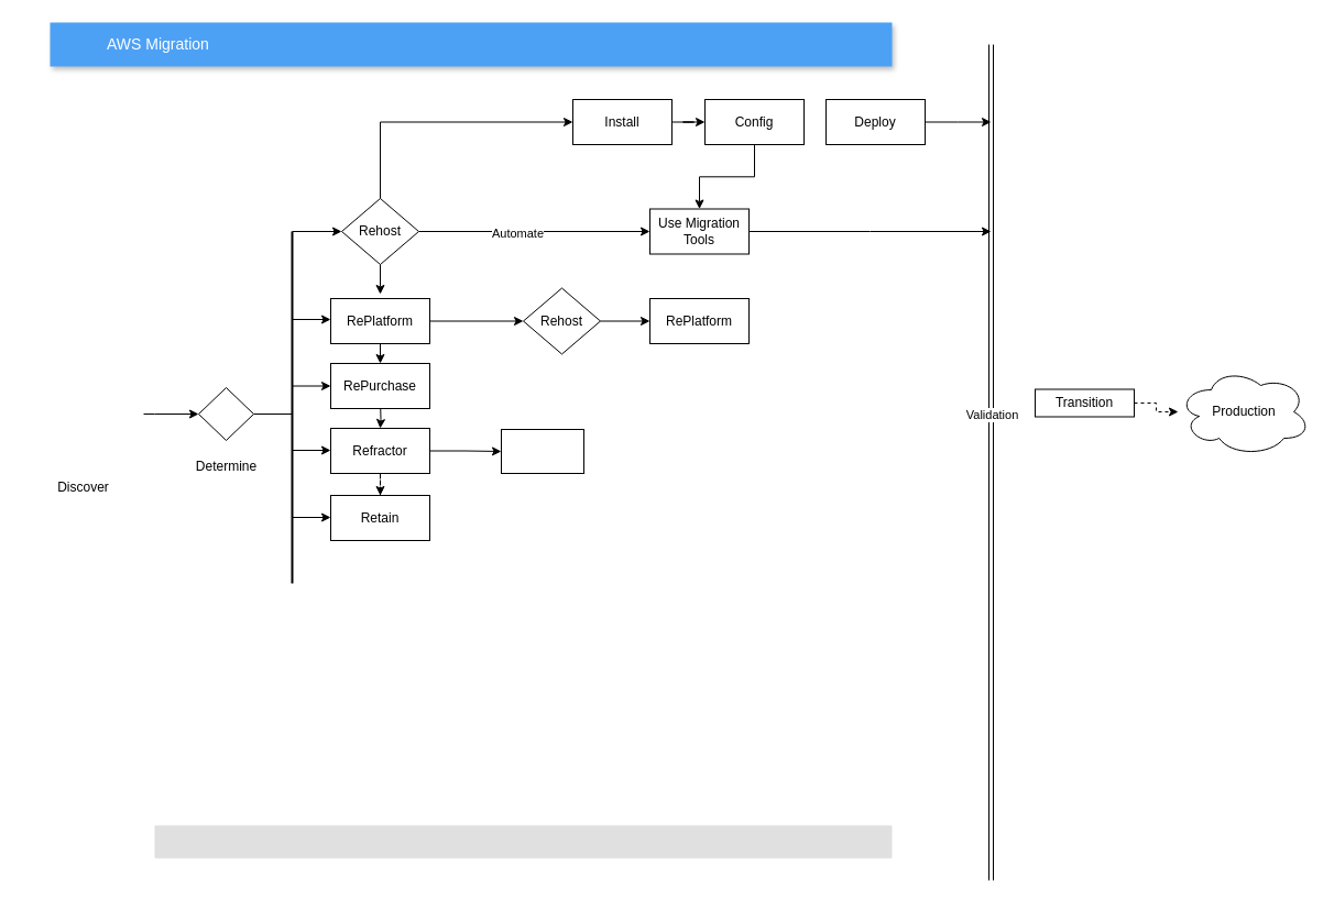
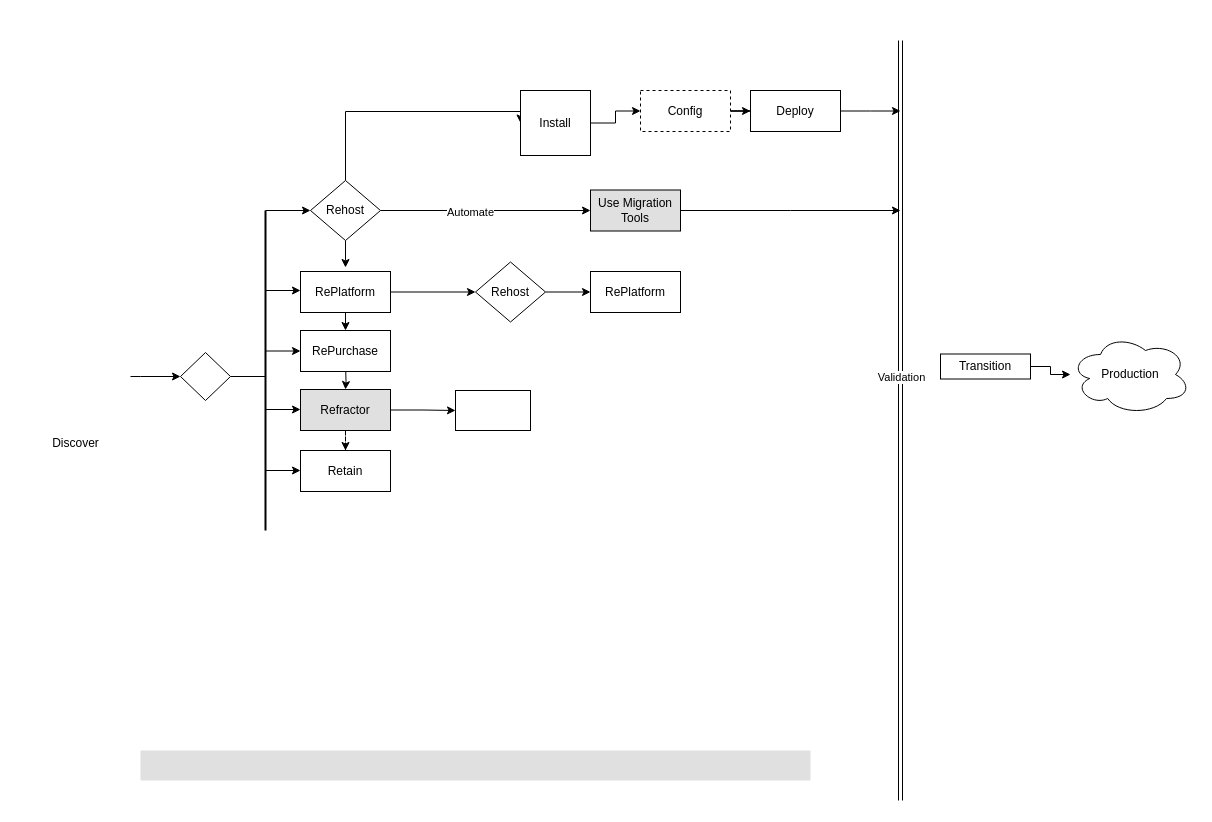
- <mxCell id="2" value="AWS Migration" style="fillColor=#4DA1F5;strokeColor=none;shadow=1;gradientColor=none;fontSize=14;align=left;spacingLeft=50;fontColor=#ffffff;html=1;" parent="1" vertex="1"><mxGeometry x="45" y="20" width="765" height="40" as="geometry" /></mxCell>
- <mxCell id="36" value="Install" style="whiteSpace=wrap;html=1;" vertex="1" parent="1"><mxGeometry x="520" y="90" width="90" height="41" as="geometry" /></mxCell>
+ <mxCell id="36" value="Install" style="whiteSpace=wrap;html=1;" vertex="1" parent="1"><mxGeometry x="520" y="90" width="70" height="65" as="geometry" /></mxCell>
- <mxCell id="34" value="Config" style="whiteSpace=wrap;html=1;" vertex="1" parent="1"><mxGeometry x="640" y="90" width="90" height="41" as="geometry" /></mxCell>
+ <mxCell id="34" value="Config" style="whiteSpace=wrap;html=1;dashed=1;" vertex="1" parent="1"><mxGeometry x="640" y="90" width="90" height="41" as="geometry" /></mxCell>
- <mxCell id="33" value="" style="edgeStyle=orthogonalEdgeStyle;rounded=0;orthogonalLoop=1;jettySize=auto;html=1;" edge="1" parent="1" source="34" target="32"><mxGeometry relative="1" as="geometry" /></mxCell>
+ <mxCell id="33" value="" style="edgeStyle=orthogonalEdgeStyle;rounded=0;orthogonalLoop=1;jettySize=auto;html=1;" edge="1" parent="1" source="34" target="38"><mxGeometry relative="1" as="geometry" /></mxCell>
- <mxCell id="32" value="Use Migration Tools" style="whiteSpace=wrap;html=1;" vertex="1" parent="1"><mxGeometry x="590" y="189.5" width="90" height="41" as="geometry" /></mxCell>
+ <mxCell id="32" value="Use Migration Tools" style="whiteSpace=wrap;html=1;fillColor=#e0e0e0;" vertex="1" parent="1"><mxGeometry x="590" y="189.5" width="90" height="41" as="geometry" /></mxCell>
- <mxCell id="41" value="" style="edgeStyle=orthogonalEdgeStyle;rounded=0;orthogonalLoop=1;jettySize=auto;html=1;dashed=1;" edge="1" parent="1" source="42" target="43"><mxGeometry relative="1" as="geometry" /></mxCell>
+ <mxCell id="41" value="" style="edgeStyle=orthogonalEdgeStyle;rounded=0;orthogonalLoop=1;jettySize=auto;html=1;" edge="1" parent="1" source="42" target="43"><mxGeometry relative="1" as="geometry" /></mxCell>
- <mxCell id="18" value="Refractor" style="whiteSpace=wrap;html=1;" vertex="1" parent="1"><mxGeometry x="300" y="389" width="90" height="41" as="geometry" /></mxCell>
+ <mxCell id="18" value="Refractor" style="whiteSpace=wrap;html=1;fillColor=#e0e0e0;" vertex="1" parent="1"><mxGeometry x="300" y="389" width="90" height="41" as="geometry" /></mxCell>
- <mxCell id="8" value="Determine" style="text;html=1;align=center;verticalAlign=middle;resizable=0;points=[];autosize=1;" vertex="1" parent="1"><mxGeometry x="170" y="414" width="70" height="20" as="geometry" /></mxCell>
